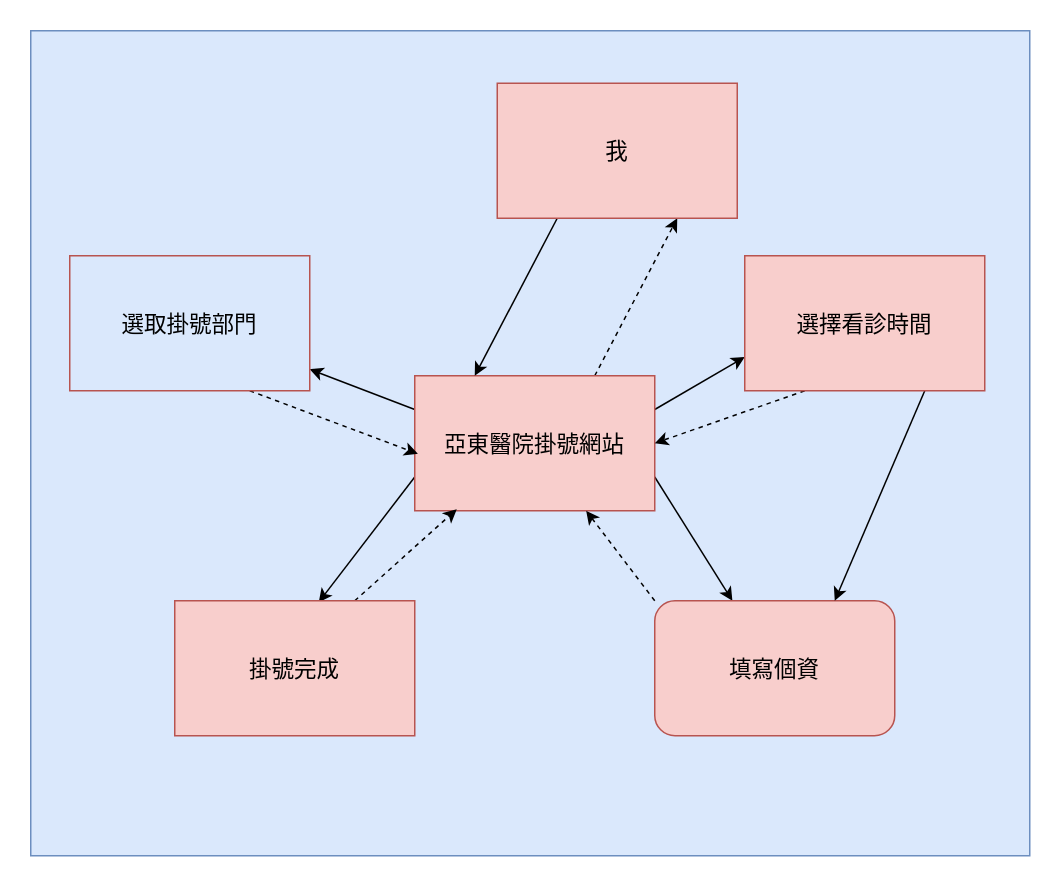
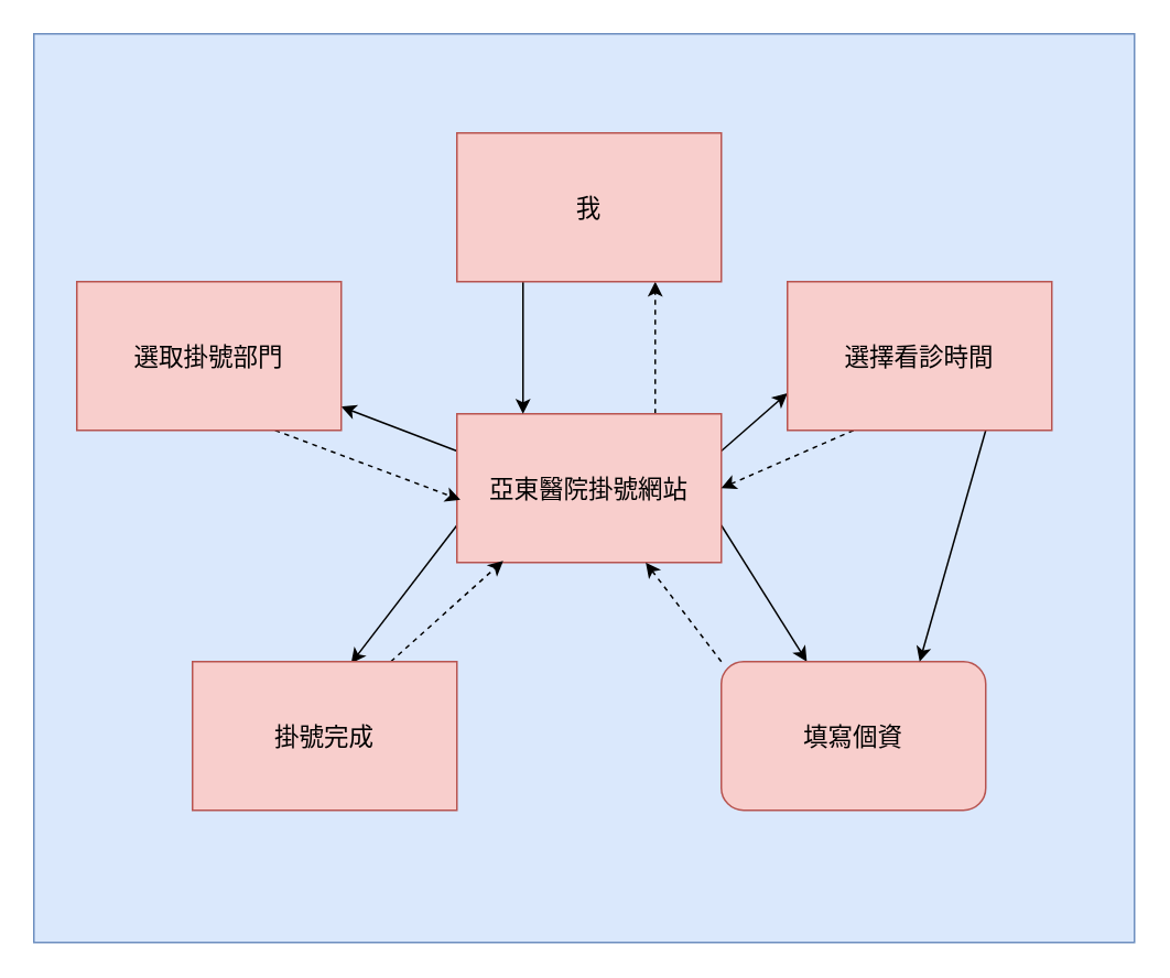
- <mxCell id="19" value="&lt;font style=&quot;font-size: 15px;&quot; color=&quot;#000000&quot;&gt;我&lt;/font&gt;" style="rounded=0;whiteSpace=wrap;html=1;fillColor=#f8cecc;strokeColor=#b85450;" vertex="1" parent="1"><mxGeometry x="331" y="55" width="160" height="90" as="geometry" /></mxCell>
+ <mxCell id="19" value="&lt;font style=&quot;font-size: 15px;&quot; color=&quot;#000000&quot;&gt;我&lt;/font&gt;" style="rounded=0;whiteSpace=wrap;html=1;fillColor=#f8cecc;strokeColor=#b85450;" vertex="1" parent="1"><mxGeometry x="276" y="80" width="160" height="90" as="geometry" /></mxCell>
- <mxCell id="17" value="&lt;font style=&quot;font-size: 15px;&quot; color=&quot;#000000&quot;&gt;選取掛號部門&lt;/font&gt;" style="rounded=0;whiteSpace=wrap;html=1;fillColor=#dae8fc;strokeColor=#b85450;" vertex="1" parent="1"><mxGeometry x="46" y="170" width="160" height="90" as="geometry" /></mxCell>
+ <mxCell id="17" value="&lt;font style=&quot;font-size: 15px;&quot; color=&quot;#000000&quot;&gt;選取掛號部門&lt;/font&gt;" style="rounded=0;whiteSpace=wrap;html=1;fillColor=#f8cecc;strokeColor=#b85450;" vertex="1" parent="1"><mxGeometry x="46" y="170" width="160" height="90" as="geometry" /></mxCell>
- <mxCell id="15" value="&lt;font style=&quot;font-size: 15px;&quot; color=&quot;#000000&quot;&gt;選擇看診時間&lt;/font&gt;" style="rounded=0;whiteSpace=wrap;html=1;fillColor=#f8cecc;strokeColor=#b85450;" vertex="1" parent="1"><mxGeometry x="496" y="170" width="160" height="90" as="geometry" /></mxCell>
+ <mxCell id="15" value="&lt;font style=&quot;font-size: 15px;&quot; color=&quot;#000000&quot;&gt;選擇看診時間&lt;/font&gt;" style="rounded=0;whiteSpace=wrap;html=1;fillColor=#f8cecc;strokeColor=#b85450;" vertex="1" parent="1"><mxGeometry x="476" y="170" width="160" height="90" as="geometry" /></mxCell>
